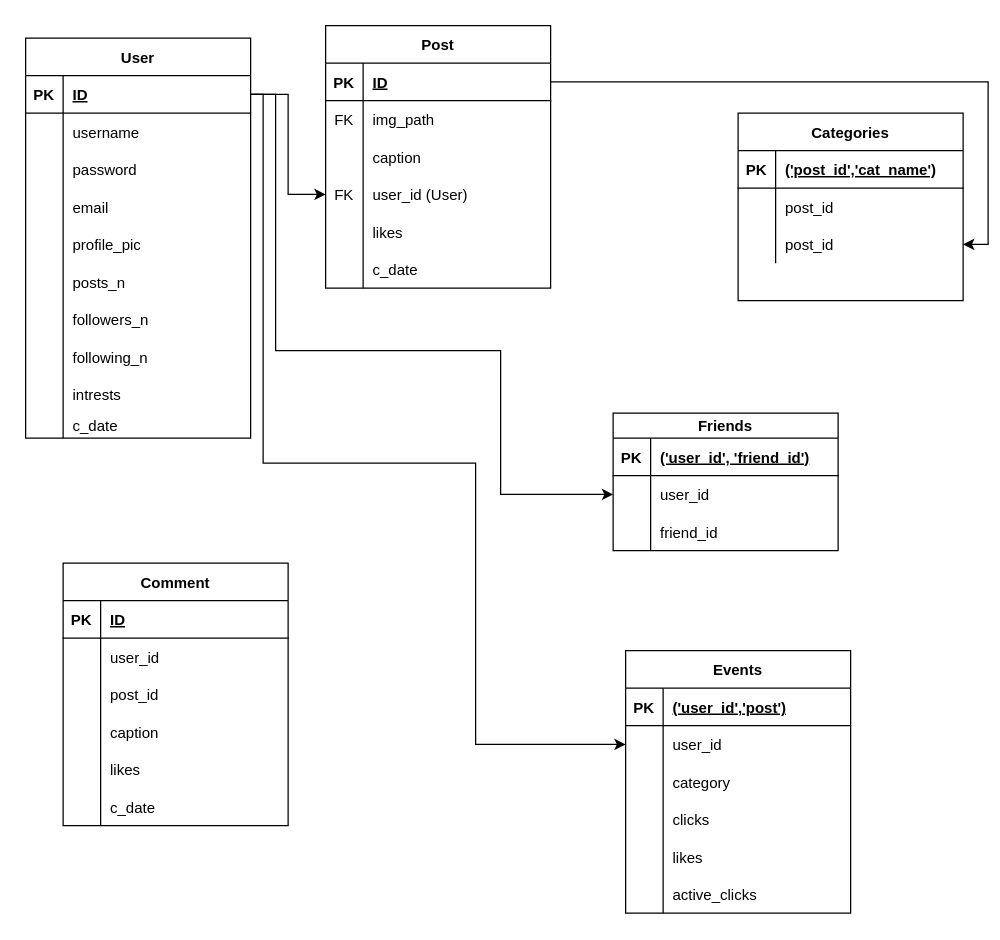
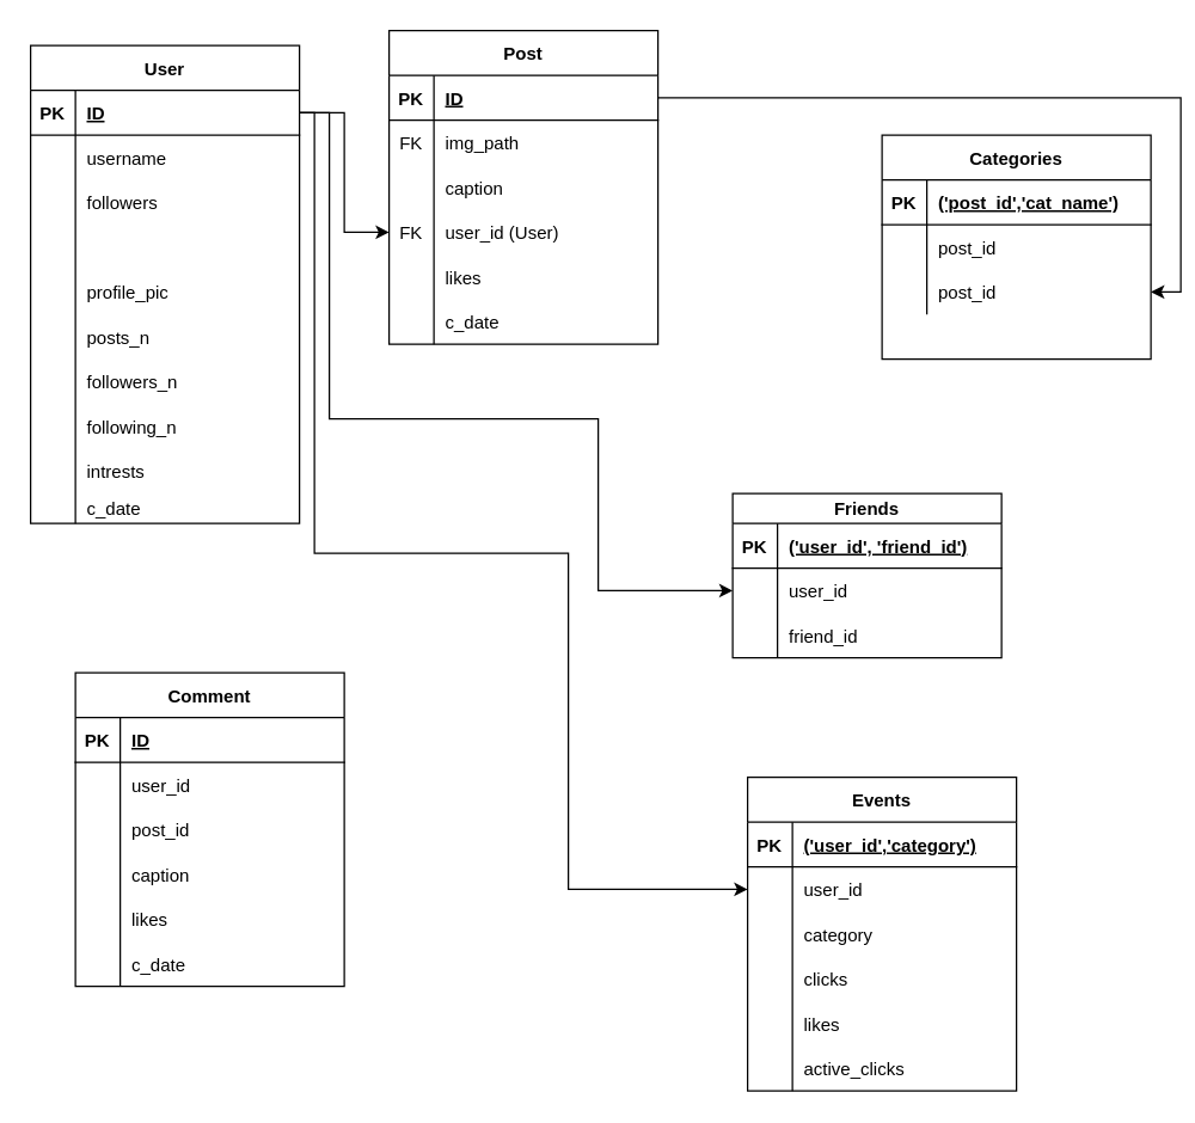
- <mxCell id="11" value="password" style="shape=partialRectangle;connectable=0;fillColor=none;top=0;left=0;bottom=0;right=0;align=left;spacingLeft=6;overflow=hidden;" parent="9" vertex="1"><mxGeometry x="30" width="150" height="30" as="geometry"><mxRectangle width="150" height="30" as="alternateBounds" /></mxGeometry></mxCell>
+ <mxCell id="11" value="followers" style="shape=partialRectangle;connectable=0;fillColor=none;top=0;left=0;bottom=0;right=0;align=left;spacingLeft=6;overflow=hidden;" parent="9" vertex="1"><mxGeometry x="30" width="150" height="30" as="geometry"><mxRectangle width="150" height="30" as="alternateBounds" /></mxGeometry></mxCell>
- <mxCell id="14" value="email" style="shape=partialRectangle;connectable=0;fillColor=none;top=0;left=0;bottom=0;right=0;align=left;spacingLeft=6;overflow=hidden;" parent="12" vertex="1"><mxGeometry x="30" width="150" height="30" as="geometry"><mxRectangle width="150" height="30" as="alternateBounds" /></mxGeometry></mxCell>
- <mxCell id="85" value="('user_id','post')" style="shape=partialRectangle;connectable=0;fillColor=none;top=0;left=0;bottom=0;right=0;align=left;spacingLeft=6;fontStyle=5;overflow=hidden;" parent="83" vertex="1"><mxGeometry x="30" width="150" height="30" as="geometry"><mxRectangle width="150" height="30" as="alternateBounds" /></mxGeometry></mxCell>
+ <mxCell id="85" value="('user_id','category')" style="shape=partialRectangle;connectable=0;fillColor=none;top=0;left=0;bottom=0;right=0;align=left;spacingLeft=6;fontStyle=5;overflow=hidden;" parent="83" vertex="1"><mxGeometry x="30" width="150" height="30" as="geometry"><mxRectangle width="150" height="30" as="alternateBounds" /></mxGeometry></mxCell>
